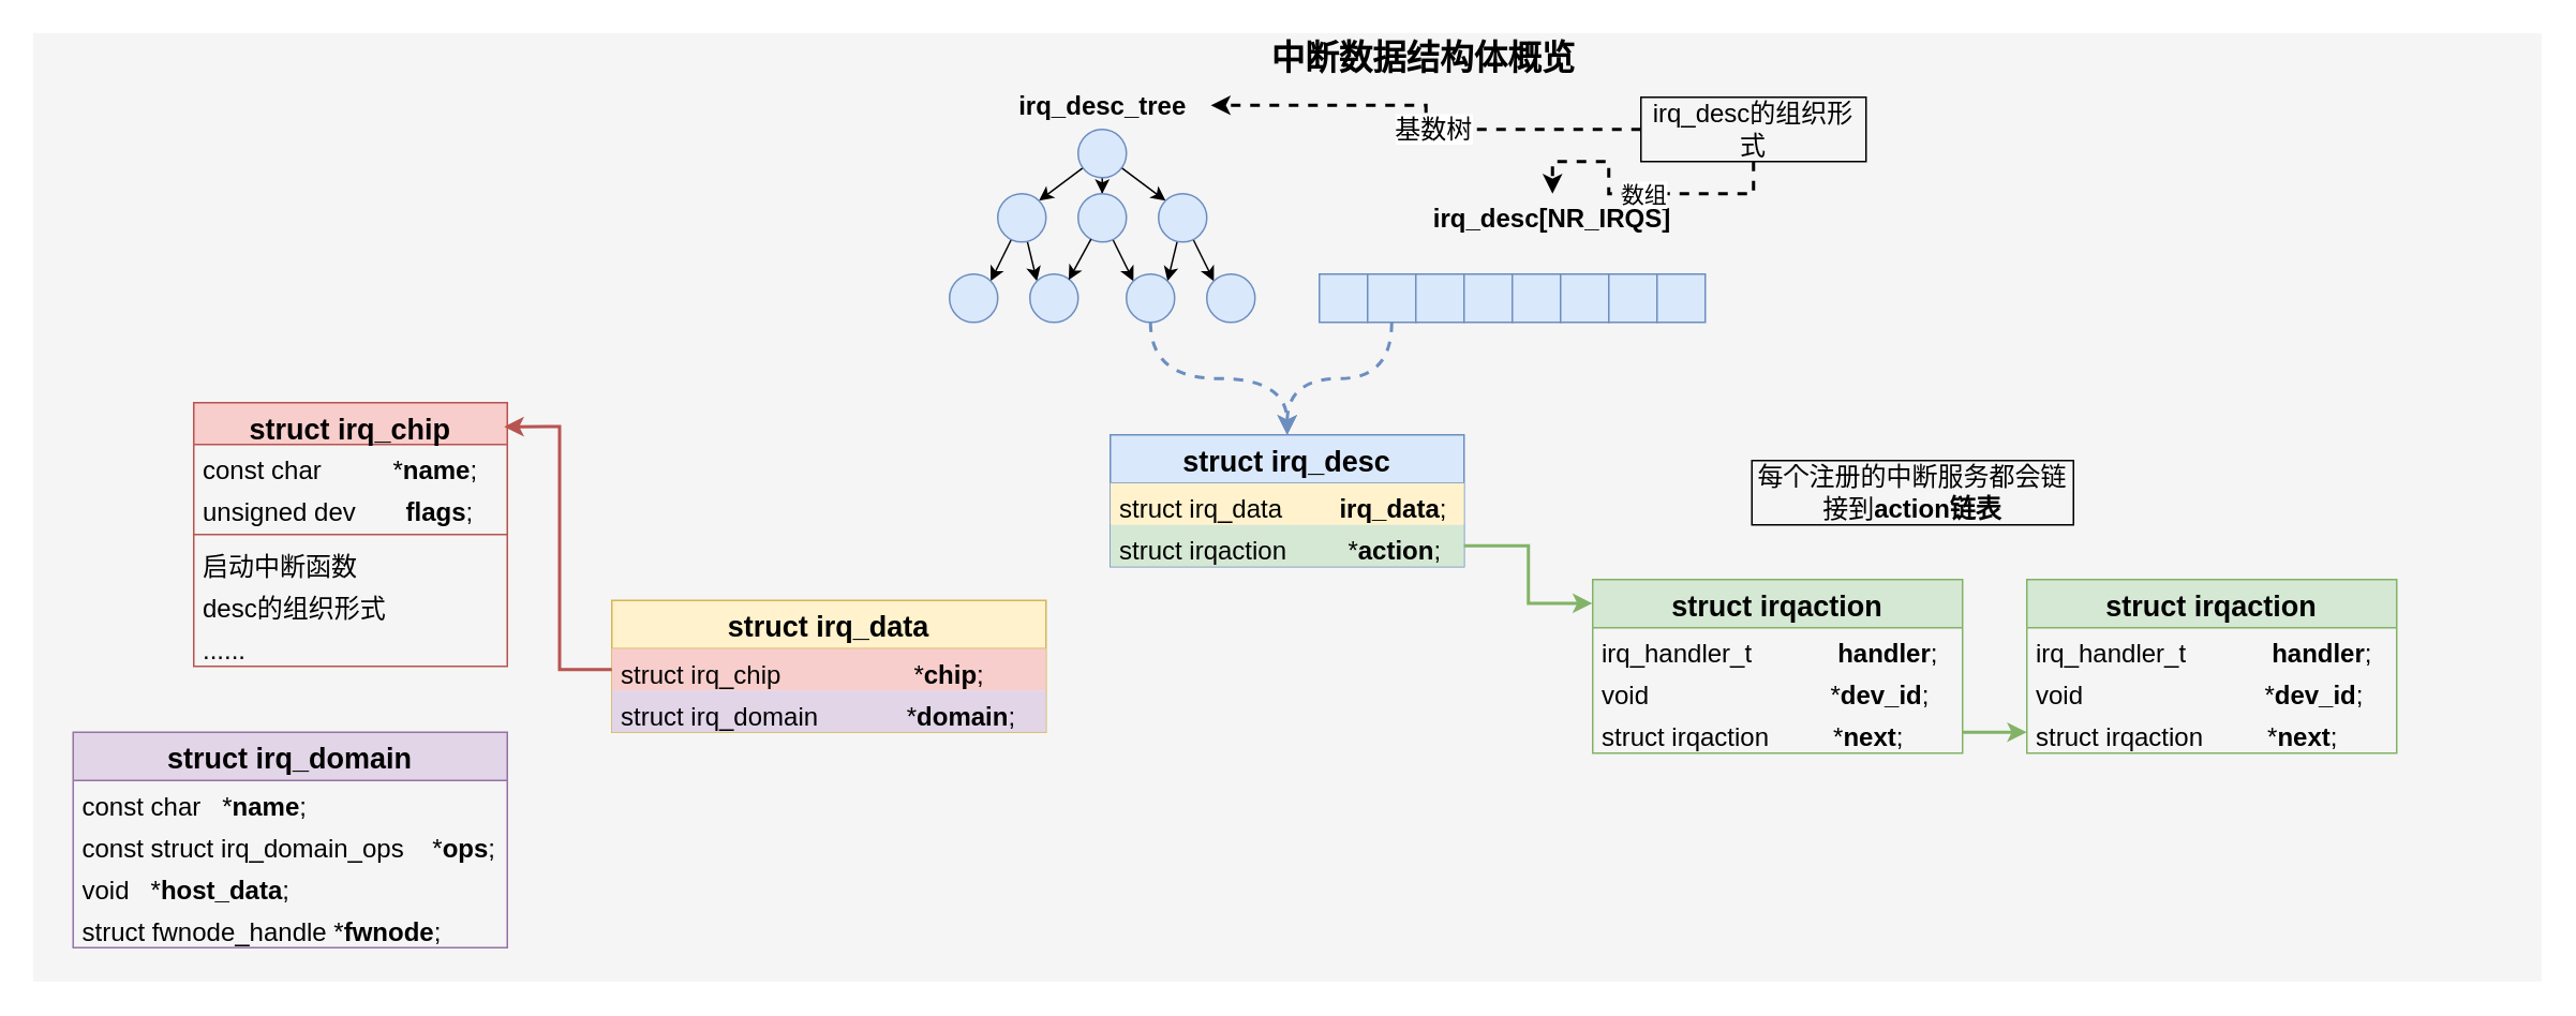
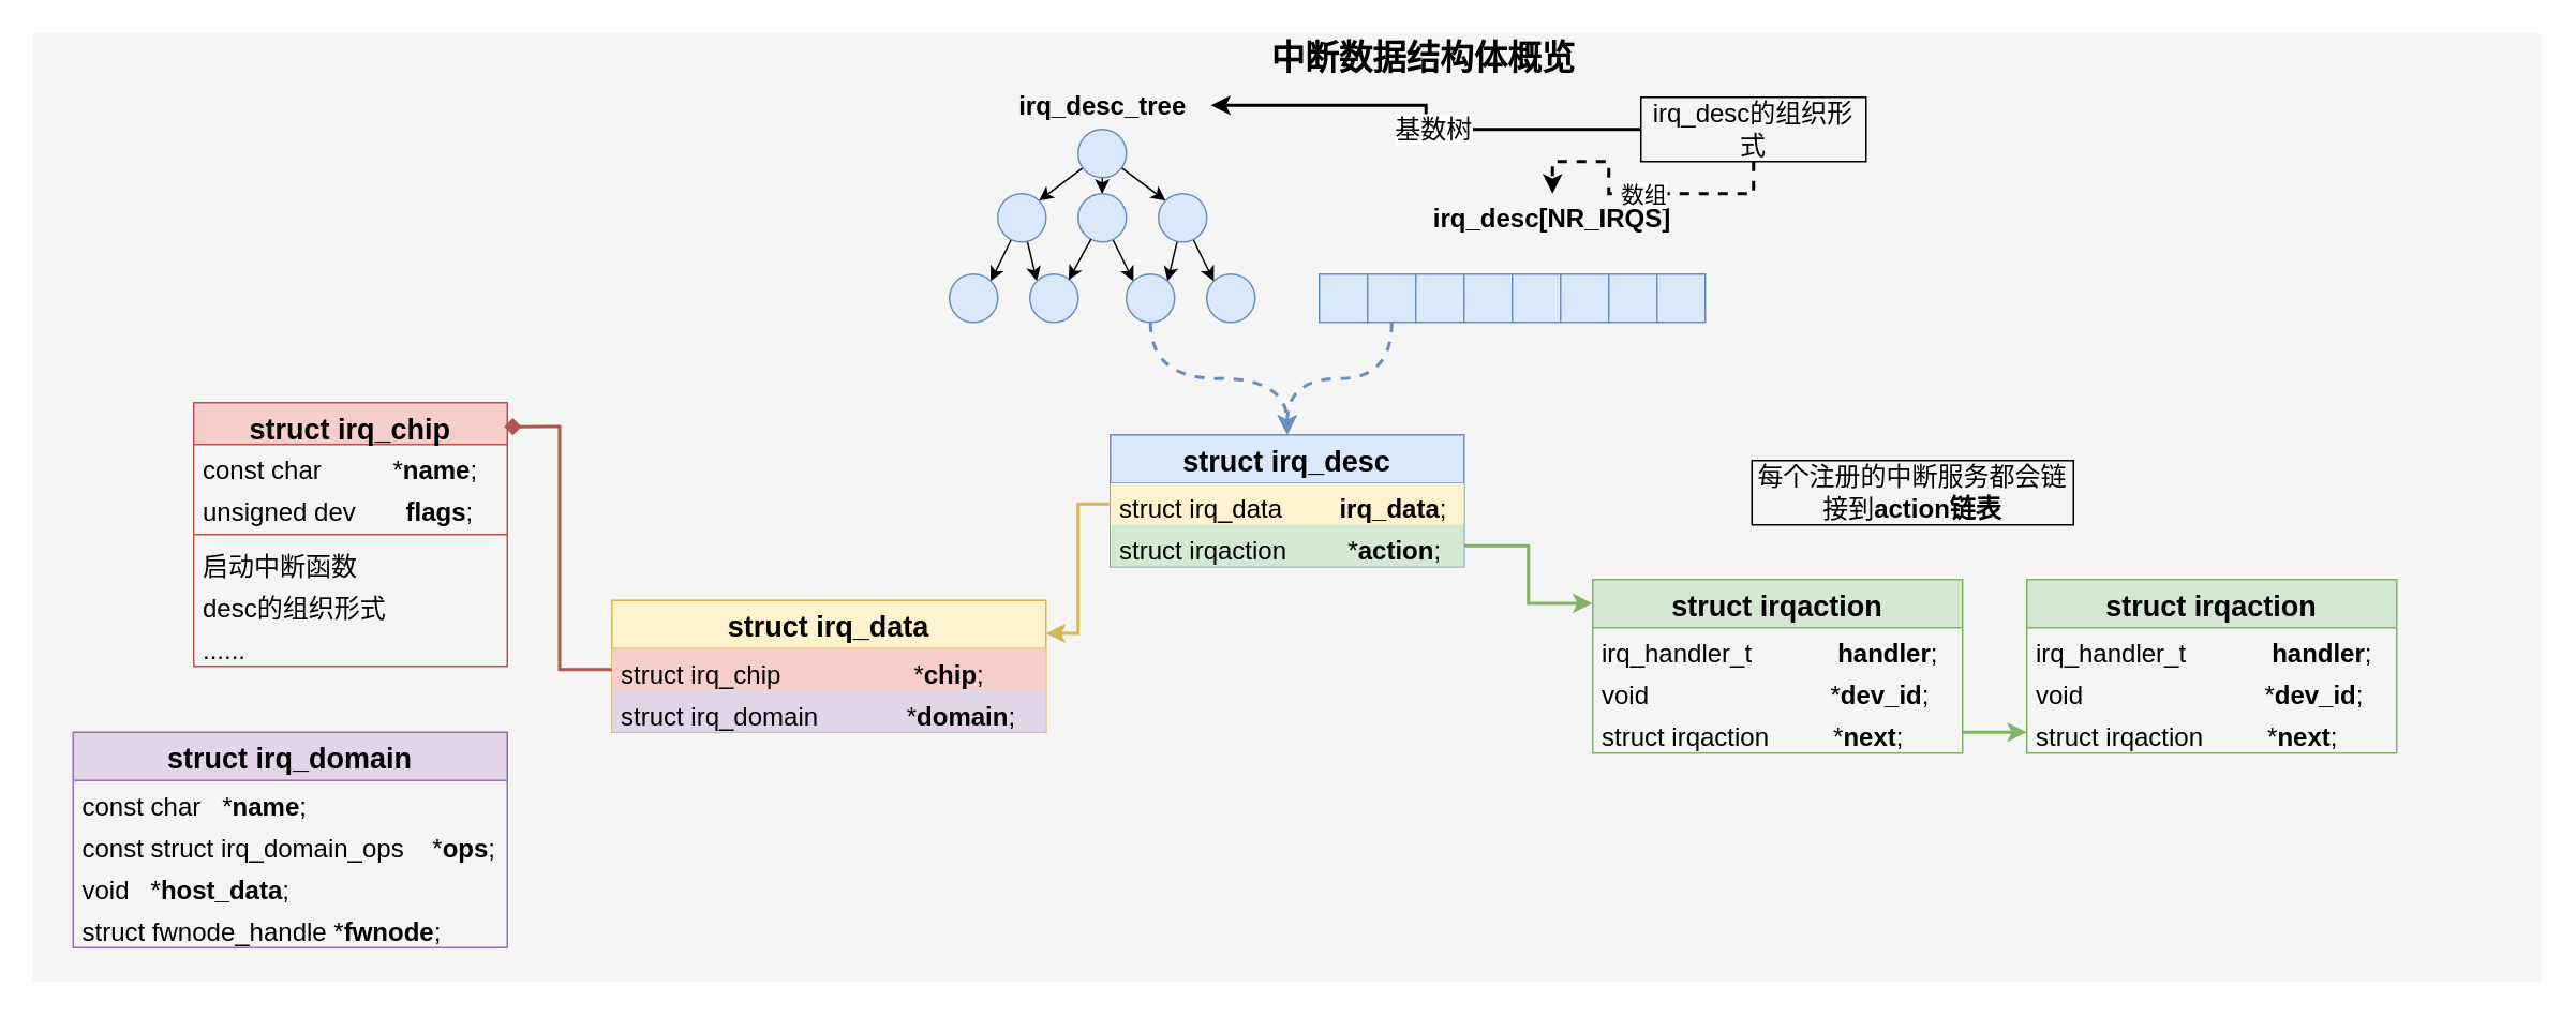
- <mxCell id="63" style="edgeStyle=orthogonalEdgeStyle;rounded=0;orthogonalLoop=1;jettySize=auto;html=1;strokeWidth=2;dashed=1;" edge="1" parent="1" source="67" target="21"><mxGeometry relative="1" as="geometry" /></mxCell>
+ <mxCell id="63" style="edgeStyle=orthogonalEdgeStyle;rounded=0;orthogonalLoop=1;jettySize=auto;html=1;strokeWidth=2;dashed=0;" edge="1" parent="1" source="67" target="21"><mxGeometry relative="1" as="geometry" /></mxCell>
- <mxCell id="62" style="edgeStyle=orthogonalEdgeStyle;rounded=0;orthogonalLoop=1;jettySize=auto;html=1;entryX=0.99;entryY=0.091;entryDx=0;entryDy=0;entryPerimeter=0;fillColor=#f8cecc;strokeColor=#b85450;strokeWidth=2;" parent="1" source="47" target="50" edge="1"><mxGeometry relative="1" as="geometry" /></mxCell>
+ <mxCell id="62" style="edgeStyle=orthogonalEdgeStyle;rounded=0;orthogonalLoop=1;jettySize=auto;html=1;entryX=0.99;entryY=0.091;entryDx=0;entryDy=0;entryPerimeter=0;fillColor=#f8cecc;strokeColor=#b85450;strokeWidth=2;endArrow=diamond;" parent="1" source="47" target="50" edge="1"><mxGeometry relative="1" as="geometry" /></mxCell>
+ <mxCell id="49" style="edgeStyle=orthogonalEdgeStyle;rounded=0;orthogonalLoop=1;jettySize=auto;html=1;entryX=1;entryY=0.25;entryDx=0;entryDy=0;fillColor=#fff2cc;strokeColor=#d6b656;strokeWidth=2;" parent="1" source="34" target="46" edge="1"><mxGeometry relative="1" as="geometry" /></mxCell>
